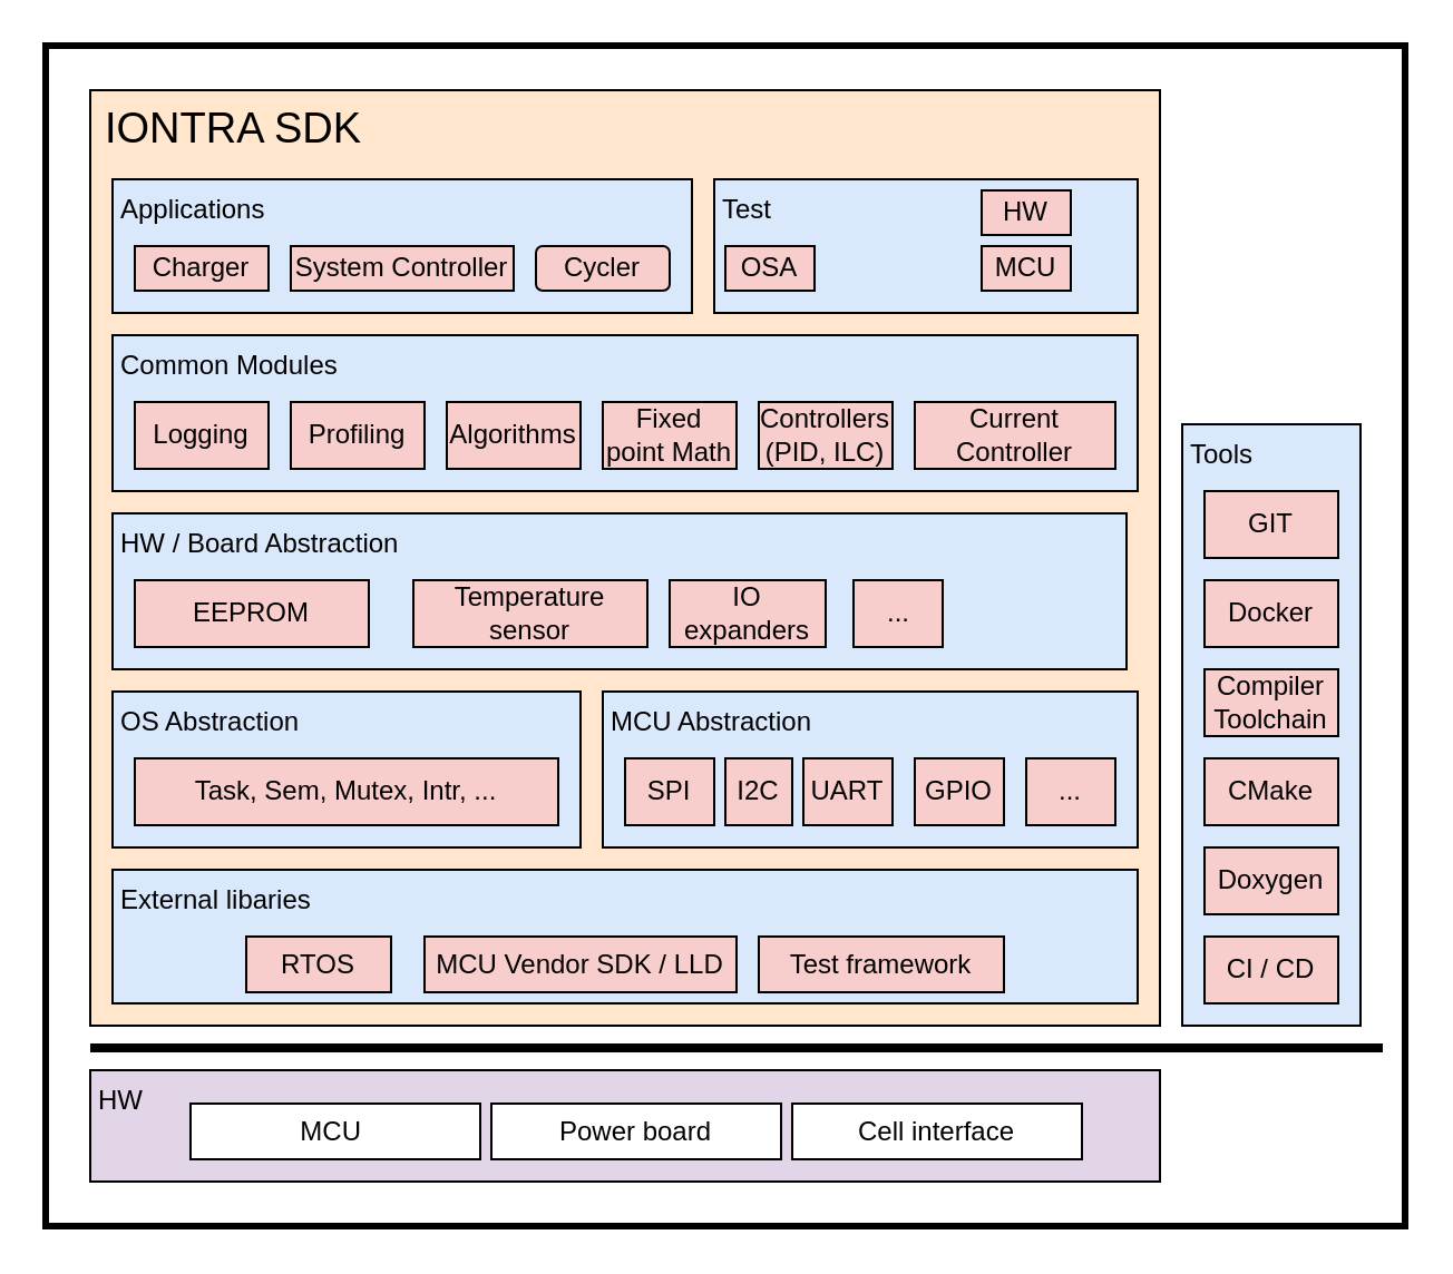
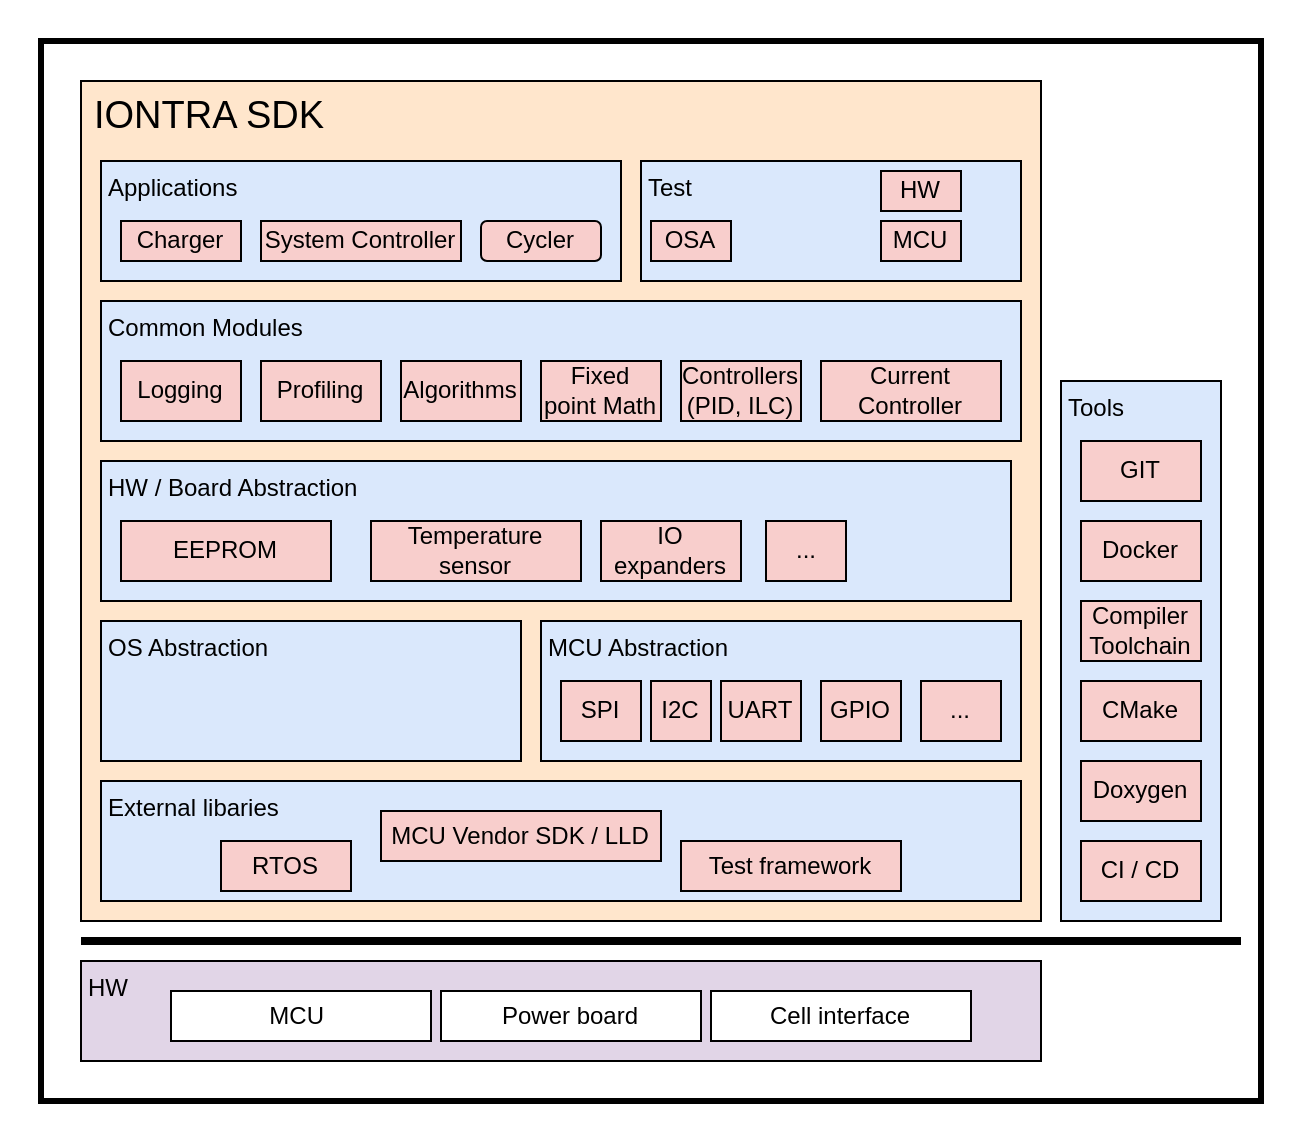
- <mxCell id="17" value="Task, Sem, Mutex, Intr, ..." style="rounded=0;whiteSpace=wrap;html=1;fillColor=#f8cecc;strokeColor=default;" parent="1" vertex="1"><mxGeometry x="60" y="340" width="190" height="30" as="geometry" /></mxCell>
- <mxCell id="9" value="MCU Vendor SDK / LLD" style="rounded=0;whiteSpace=wrap;html=1;fillColor=#f8cecc;strokeColor=default;" parent="1" vertex="1"><mxGeometry x="190" y="420" width="140" height="25" as="geometry" /></mxCell>
+ <mxCell id="9" value="MCU Vendor SDK / LLD" style="rounded=0;whiteSpace=wrap;html=1;fillColor=#f8cecc;strokeColor=default;" parent="1" vertex="1"><mxGeometry x="190" y="405" width="140" height="25" as="geometry" /></mxCell>
